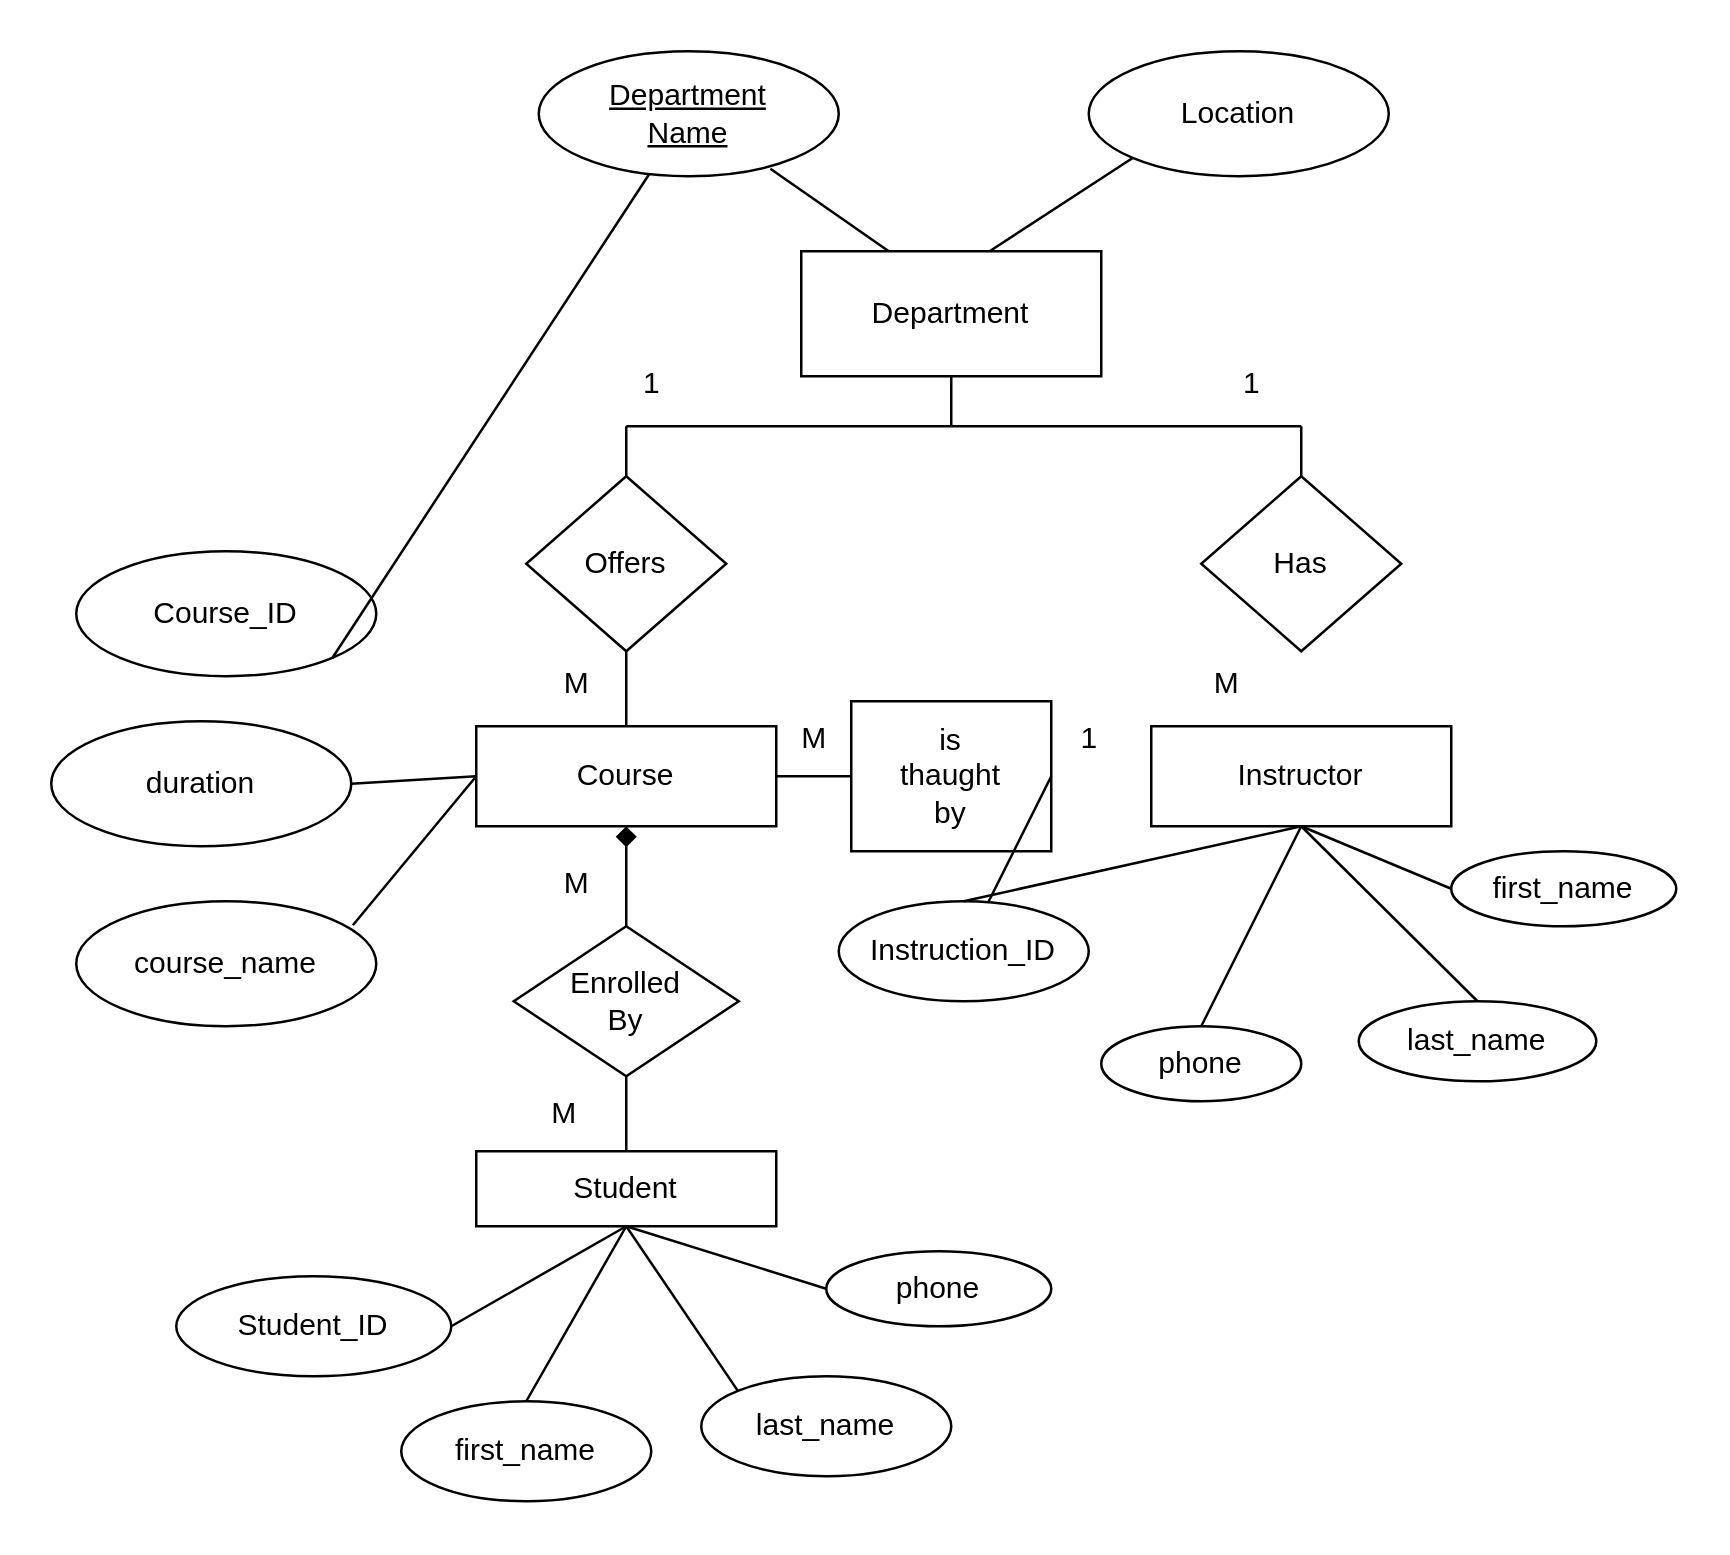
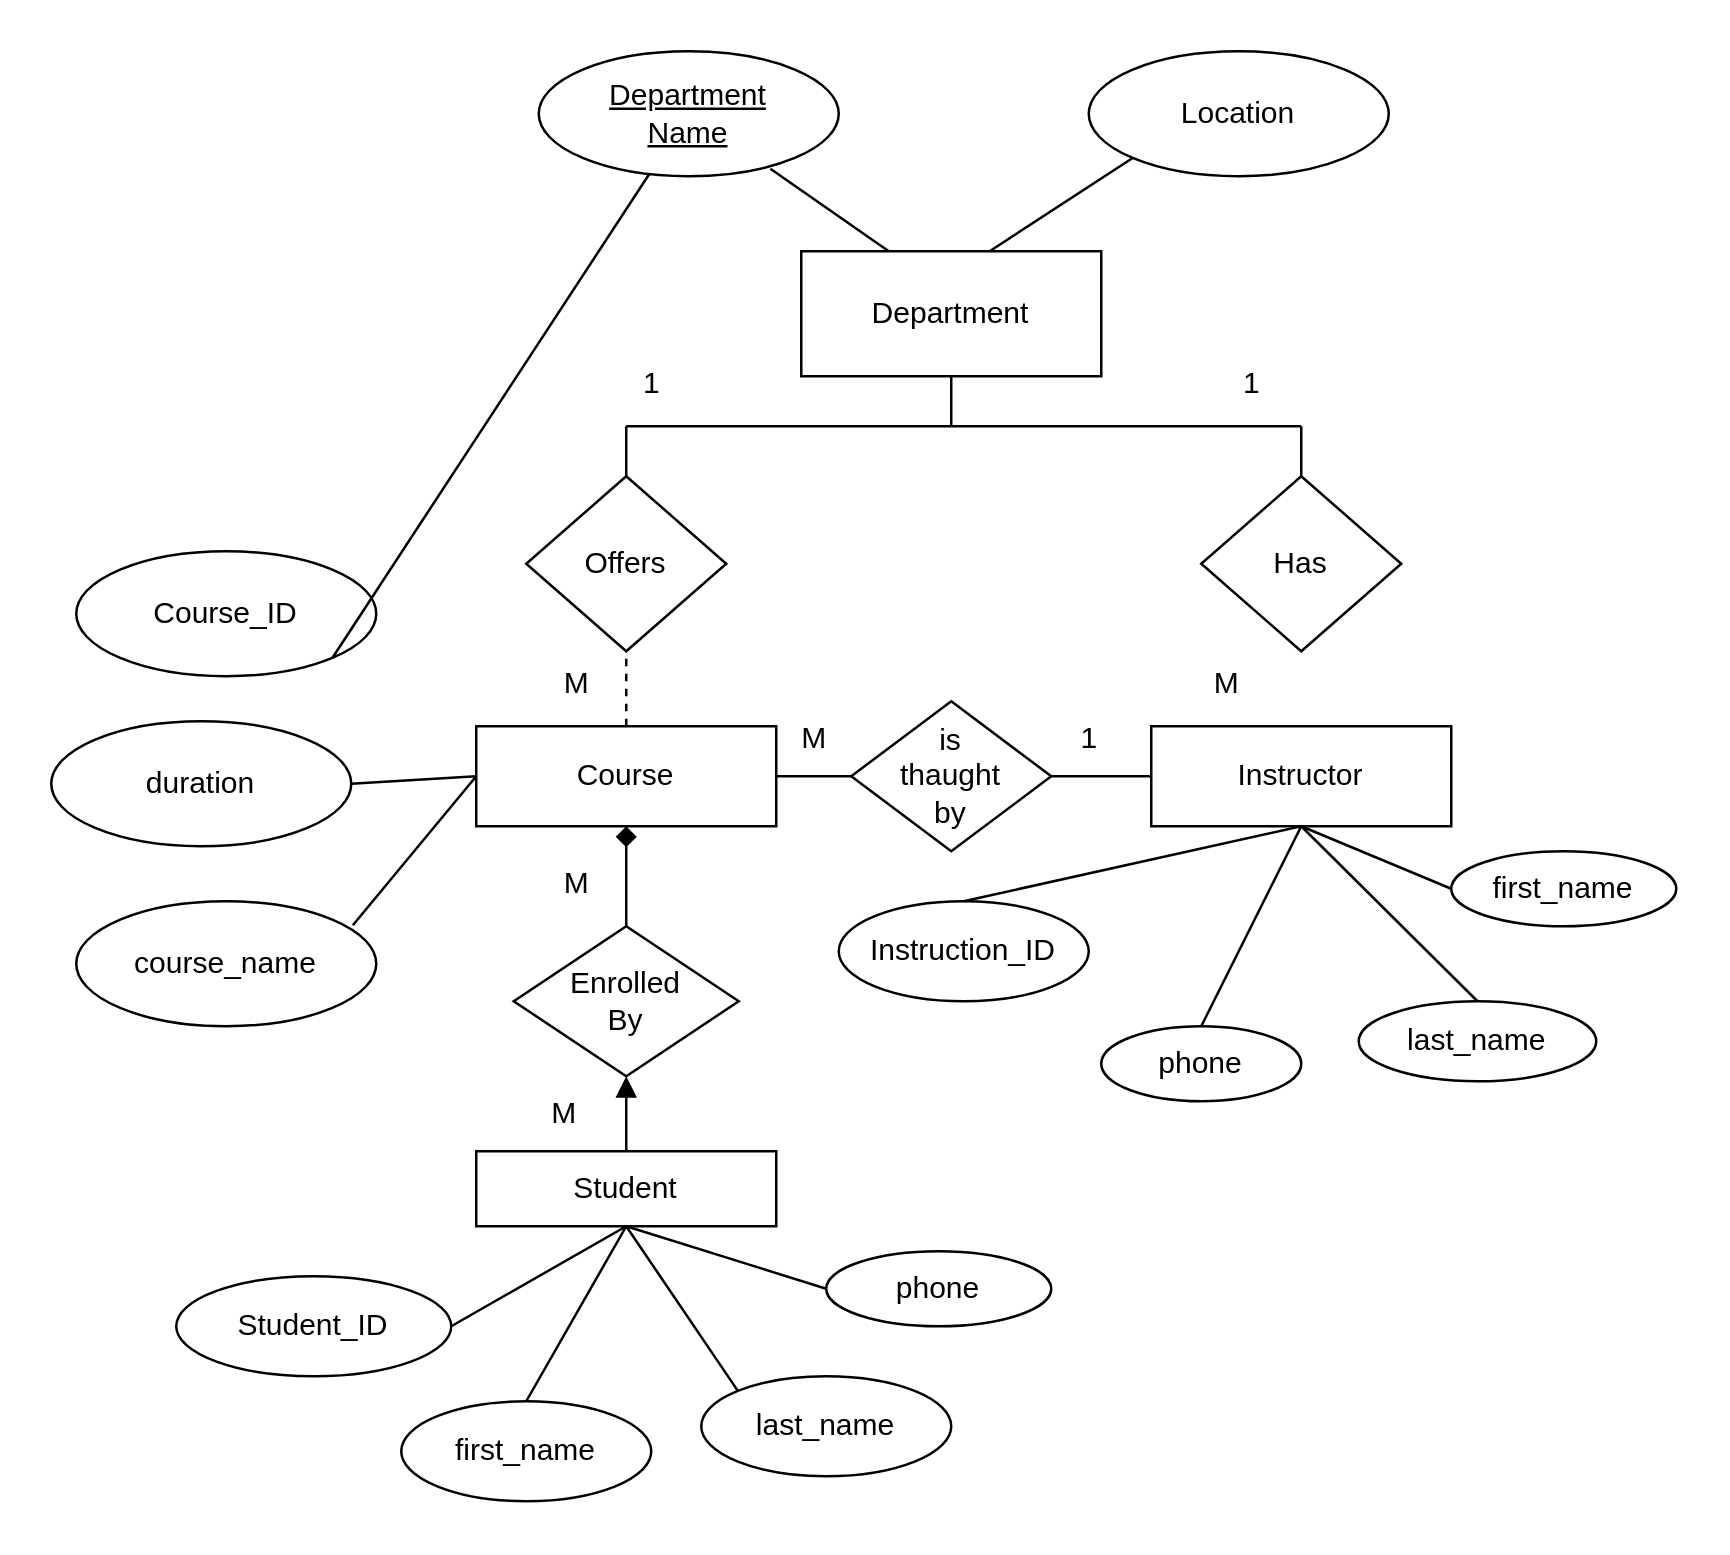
- <mxCell id="21" value="" style="endArrow=none;html=1;rounded=0;exitX=0.5;exitY=0;exitDx=0;exitDy=0;entryX=0.5;entryY=1;entryDx=0;entryDy=0;" edge="1" parent="1" source="9" target="7"><mxGeometry width="50" height="50" relative="1" as="geometry"><mxPoint x="350" y="270" as="sourcePoint" /><mxPoint x="400" y="220" as="targetPoint" /></mxGeometry></mxCell>
+ <mxCell id="21" value="" style="endArrow=none;html=1;rounded=0;exitX=0.5;exitY=0;exitDx=0;exitDy=0;entryX=0.5;entryY=1;entryDx=0;entryDy=0;dashed=1;" edge="1" parent="1" source="9" target="7"><mxGeometry width="50" height="50" relative="1" as="geometry"><mxPoint x="350" y="270" as="sourcePoint" /><mxPoint x="400" y="220" as="targetPoint" /></mxGeometry></mxCell>
- <mxCell id="11" value="is&lt;br&gt;thaught&lt;br&gt;by" style="whiteSpace=wrap;html=1;rounded=0;" vertex="1" parent="1"><mxGeometry x="340" y="280" width="80" height="60" as="geometry" /></mxCell>
+ <mxCell id="11" value="is&lt;br&gt;thaught&lt;br&gt;by" style="rhombus;whiteSpace=wrap;html=1;" vertex="1" parent="1"><mxGeometry x="340" y="280" width="80" height="60" as="geometry" /></mxCell>
- <mxCell id="13" value="" style="endArrow=none;html=1;rounded=0;exitX=1;exitY=0.5;exitDx=0;exitDy=0;" edge="1" parent="1" source="11" target="32"><mxGeometry width="50" height="50" relative="1" as="geometry"><mxPoint x="360" y="230" as="sourcePoint" /><mxPoint x="410" y="180" as="targetPoint" /></mxGeometry></mxCell>
+ <mxCell id="13" value="" style="endArrow=none;html=1;rounded=0;entryX=0;entryY=0.5;entryDx=0;entryDy=0;exitX=1;exitY=0.5;exitDx=0;exitDy=0;" edge="1" parent="1" source="11" target="10"><mxGeometry width="50" height="50" relative="1" as="geometry"><mxPoint x="360" y="230" as="sourcePoint" /><mxPoint x="410" y="180" as="targetPoint" /></mxGeometry></mxCell>
- <mxCell id="29" value="" style="endArrow=none;html=1;rounded=0;exitX=0.5;exitY=0;exitDx=0;exitDy=0;entryX=0.5;entryY=1;entryDx=0;entryDy=0;" edge="1" parent="1" source="28" target="26"><mxGeometry width="50" height="50" relative="1" as="geometry"><mxPoint x="360" y="350" as="sourcePoint" /><mxPoint x="410" y="300" as="targetPoint" /></mxGeometry></mxCell>
+ <mxCell id="29" value="" style="endArrow=block;html=1;rounded=0;exitX=0.5;exitY=0;exitDx=0;exitDy=0;entryX=0.5;entryY=1;entryDx=0;entryDy=0;" edge="1" parent="1" source="28" target="26"><mxGeometry width="50" height="50" relative="1" as="geometry"><mxPoint x="360" y="350" as="sourcePoint" /><mxPoint x="410" y="300" as="targetPoint" /></mxGeometry></mxCell>
